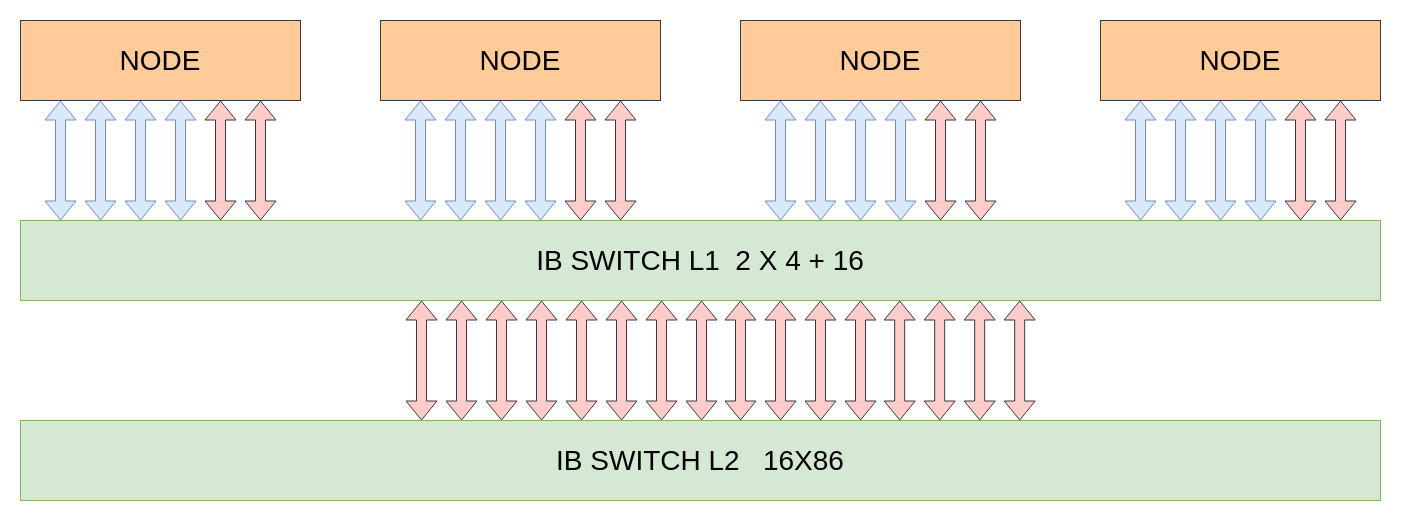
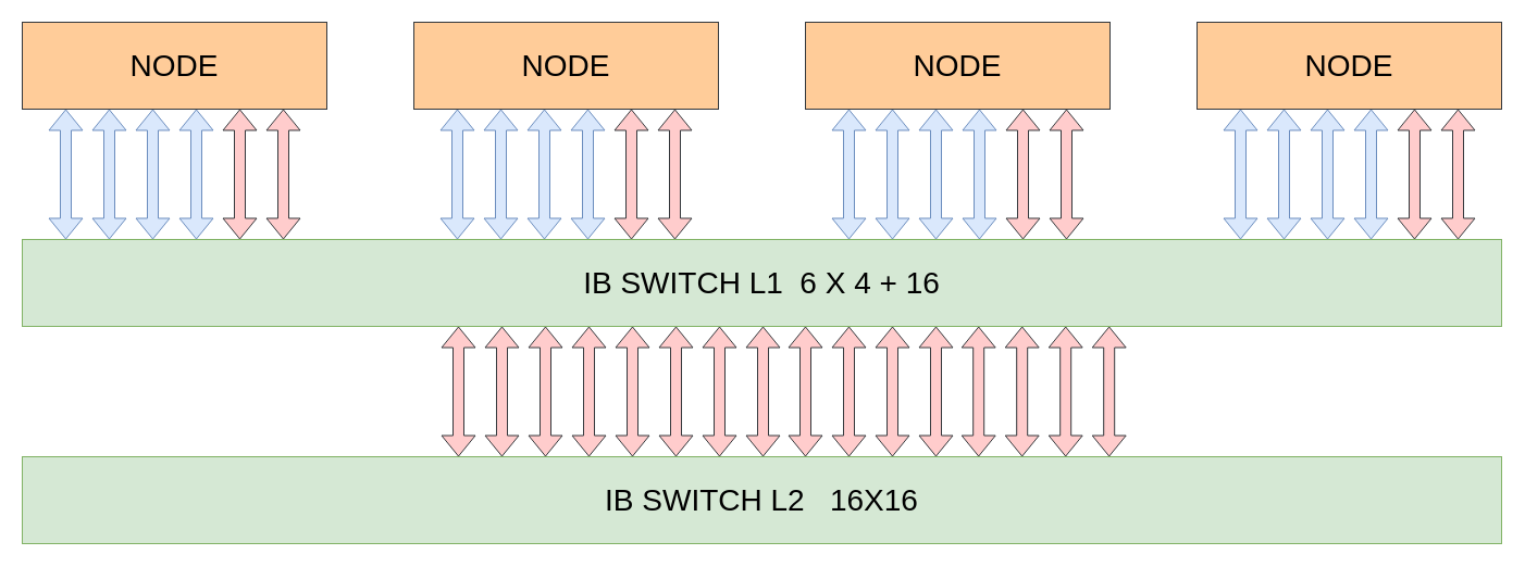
- <mxCell id="2" value="&lt;font style=&quot;font-size: 28px;&quot;&gt;IB SWITCH L1&amp;nbsp;&amp;nbsp;2 X 4 + 16&lt;br&gt;&lt;/font&gt;" style="rounded=0;whiteSpace=wrap;html=1;fillColor=#d5e8d4;strokeColor=#82b366;" vertex="1" parent="1"><mxGeometry x="20" y="220" width="1360" height="80" as="geometry" /></mxCell>
+ <mxCell id="2" value="&lt;font style=&quot;font-size: 28px;&quot;&gt;IB SWITCH L1&amp;nbsp;&amp;nbsp;6 X 4 + 16&lt;br&gt;&lt;/font&gt;" style="rounded=0;whiteSpace=wrap;html=1;fillColor=#d5e8d4;strokeColor=#82b366;" vertex="1" parent="1"><mxGeometry x="20" y="220" width="1360" height="80" as="geometry" /></mxCell>
- <mxCell id="47" value="&lt;font style=&quot;font-size: 28px;&quot;&gt;IB SWITCH L2&amp;nbsp; &amp;nbsp;16X86&lt;/font&gt;" style="rounded=0;whiteSpace=wrap;html=1;fillColor=#d5e8d4;strokeColor=#82b366;" vertex="1" parent="1"><mxGeometry x="20" y="420" width="1360" height="80" as="geometry" /></mxCell>
+ <mxCell id="47" value="&lt;font style=&quot;font-size: 28px;&quot;&gt;IB SWITCH L2&amp;nbsp; &amp;nbsp;16X16&lt;/font&gt;" style="rounded=0;whiteSpace=wrap;html=1;fillColor=#d5e8d4;strokeColor=#82b366;" vertex="1" parent="1"><mxGeometry x="20" y="420" width="1360" height="80" as="geometry" /></mxCell>
